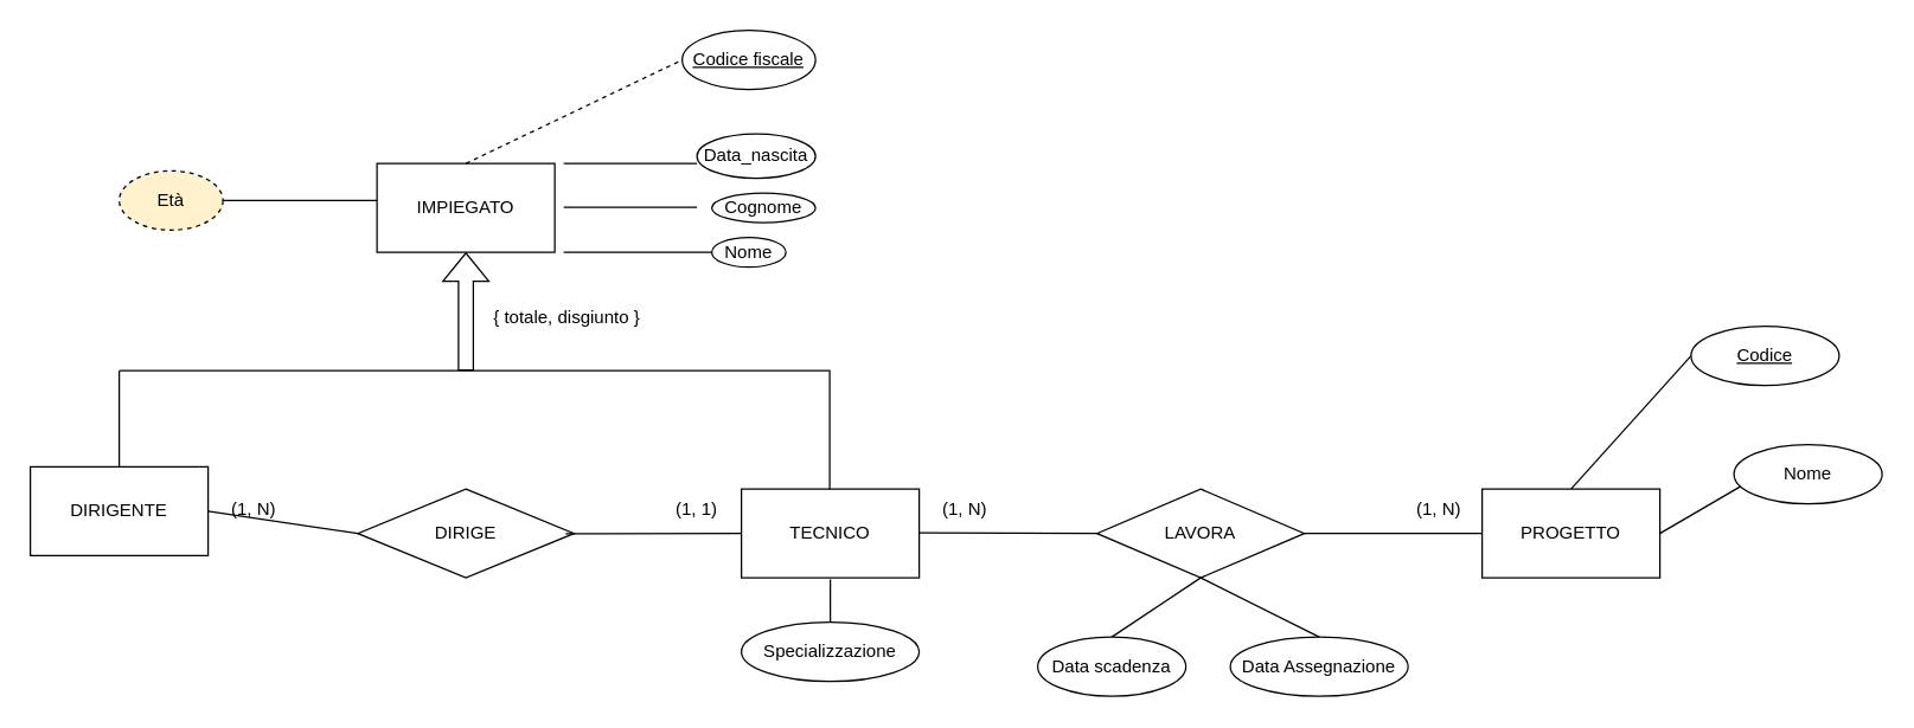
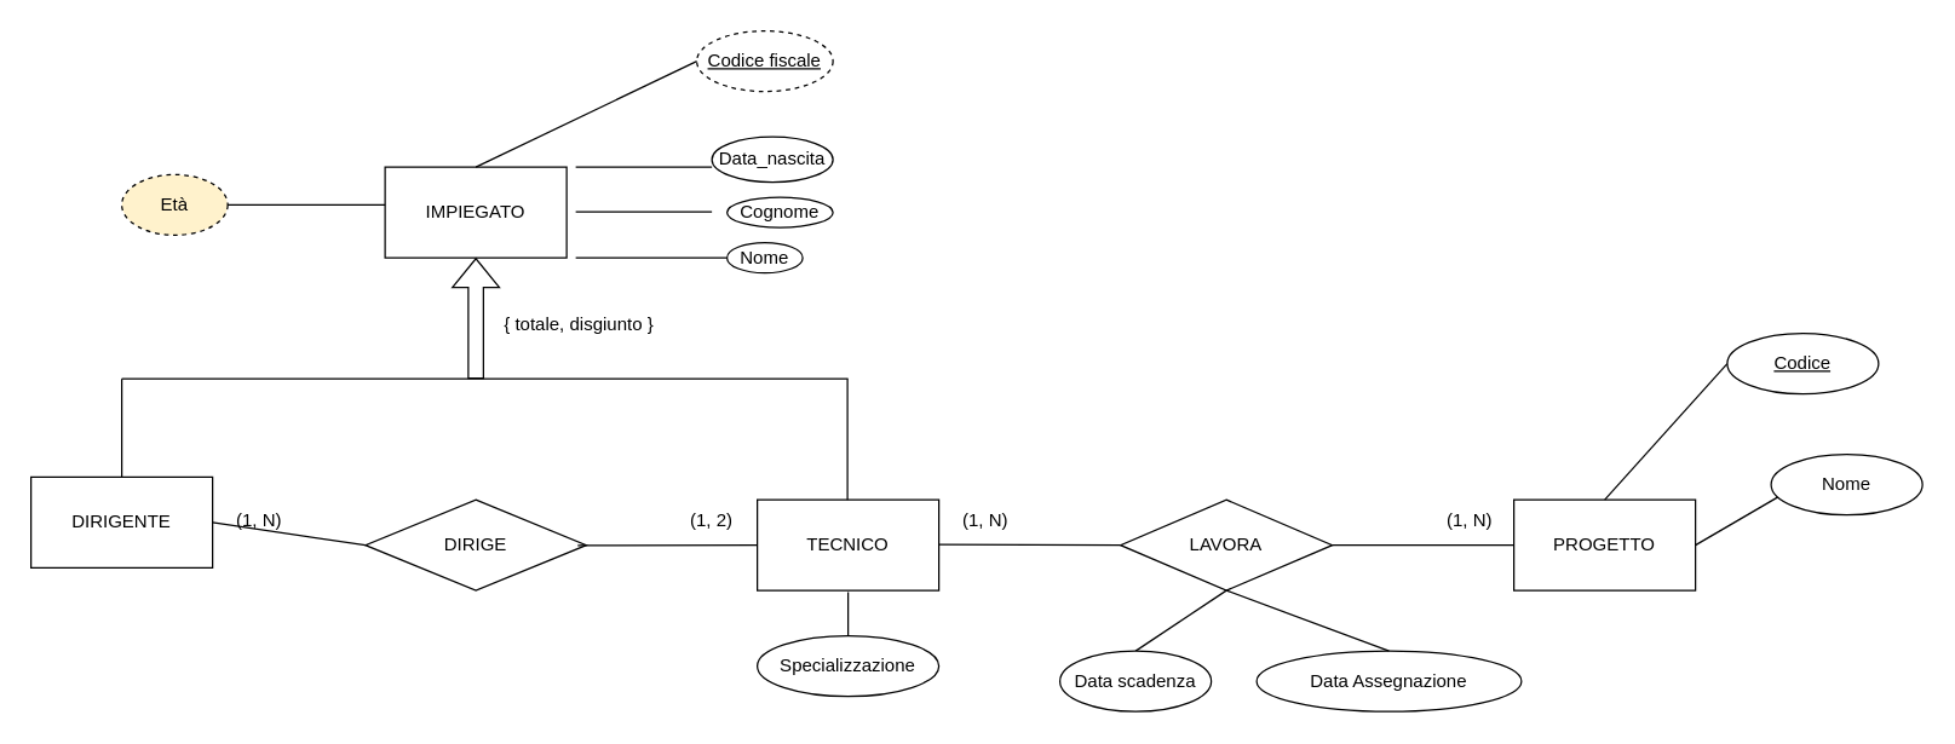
- <mxCell id="24" value="Codice fiscale" style="ellipse;whiteSpace=wrap;html=1;align=center;fontStyle=4;" vertex="1" parent="1"><mxGeometry x="460" y="20" width="90" height="40" as="geometry" /></mxCell>
+ <mxCell id="24" value="Codice fiscale" style="ellipse;whiteSpace=wrap;html=1;align=center;fontStyle=4;dashed=1;" vertex="1" parent="1"><mxGeometry x="460" y="20" width="90" height="40" as="geometry" /></mxCell>
- <mxCell id="25" value="" style="endArrow=none;html=1;rounded=0;exitX=0.5;exitY=0;exitDx=0;exitDy=0;entryX=0;entryY=0.5;entryDx=0;entryDy=0;dashed=1;" edge="1" parent="1" source="5" target="24"><mxGeometry relative="1" as="geometry"><mxPoint x="380" y="230" as="sourcePoint" /><mxPoint x="540" y="230" as="targetPoint" /></mxGeometry></mxCell>
+ <mxCell id="25" value="" style="endArrow=none;html=1;rounded=0;exitX=0.5;exitY=0;exitDx=0;exitDy=0;entryX=0;entryY=0.5;entryDx=0;entryDy=0;" edge="1" parent="1" source="5" target="24"><mxGeometry relative="1" as="geometry"><mxPoint x="380" y="230" as="sourcePoint" /><mxPoint x="540" y="230" as="targetPoint" /></mxGeometry></mxCell>
- <mxCell id="27" value="(1, 1)" style="text;strokeColor=none;fillColor=none;spacingLeft=4;spacingRight=4;overflow=hidden;rotatable=0;points=[[0,0.5],[1,0.5]];portConstraint=eastwest;fontSize=12;whiteSpace=wrap;html=1;" vertex="1" parent="1"><mxGeometry x="450" y="330" width="40" height="30" as="geometry" /></mxCell>
+ <mxCell id="27" value="(1, 2)" style="text;strokeColor=none;fillColor=none;spacingLeft=4;spacingRight=4;overflow=hidden;rotatable=0;points=[[0,0.5],[1,0.5]];portConstraint=eastwest;fontSize=12;whiteSpace=wrap;html=1;" vertex="1" parent="1"><mxGeometry x="450" y="330" width="40" height="30" as="geometry" /></mxCell>
- <mxCell id="39" value="Data Assegnazione" style="ellipse;whiteSpace=wrap;html=1;align=center;" vertex="1" parent="1"><mxGeometry x="830" y="430" width="120" height="40" as="geometry" /></mxCell>
+ <mxCell id="39" value="Data Assegnazione" style="ellipse;whiteSpace=wrap;html=1;align=center;" vertex="1" parent="1"><mxGeometry x="830" y="430" width="175" height="40" as="geometry" /></mxCell>
